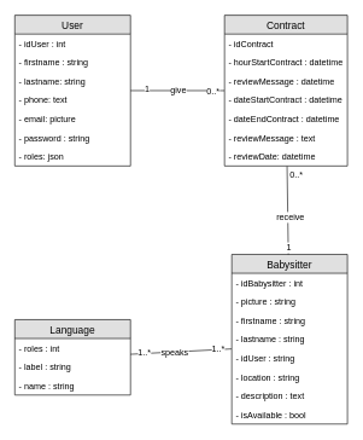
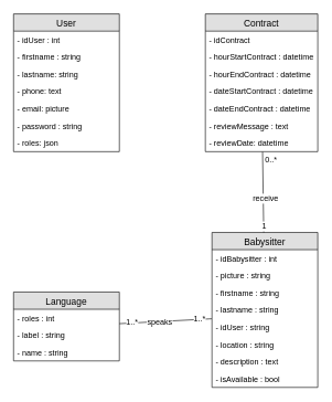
- <mxCell id="38" value="- reviewMessage : datetime" style="text;strokeColor=none;fillColor=none;spacingLeft=4;spacingRight=4;overflow=hidden;rotatable=0;points=[[0,0.5],[1,0.5]];portConstraint=eastwest;fontSize=12;" parent="35" vertex="1"><mxGeometry y="78" width="170" height="26" as="geometry" /></mxCell>
+ <mxCell id="38" value="- hourEndContract : datetime" style="text;strokeColor=none;fillColor=none;spacingLeft=4;spacingRight=4;overflow=hidden;rotatable=0;points=[[0,0.5],[1,0.5]];portConstraint=eastwest;fontSize=12;" parent="35" vertex="1"><mxGeometry y="78" width="170" height="26" as="geometry" /></mxCell>
- <mxCell id="23" value="" style="endArrow=none;html=1;" parent="1" source="35" target="2" edge="1"><mxGeometry width="50" height="50" relative="1" as="geometry"><mxPoint x="52" y="220" as="sourcePoint" /><mxPoint x="160" y="85" as="targetPoint" /></mxGeometry></mxCell>
- <mxCell id="24" value="1" style="text;html=1;resizable=0;points=[];align=center;verticalAlign=middle;labelBackgroundColor=#ffffff;" parent="23" vertex="1" connectable="0"><mxGeometry x="0.656" y="-2" relative="1" as="geometry"><mxPoint as="offset" /></mxGeometry></mxCell>
- <mxCell id="25" value="0..*" style="text;html=1;resizable=0;points=[];align=center;verticalAlign=middle;labelBackgroundColor=#ffffff;" parent="23" vertex="1" connectable="0"><mxGeometry x="-0.731" relative="1" as="geometry"><mxPoint as="offset" /></mxGeometry></mxCell>
- <mxCell id="26" value="give" style="text;html=1;resizable=0;points=[];align=center;verticalAlign=middle;labelBackgroundColor=#ffffff;" parent="23" vertex="1" connectable="0"><mxGeometry x="-0.254" y="-1" relative="1" as="geometry"><mxPoint x="-17" y="0.5" as="offset" /></mxGeometry></mxCell>
